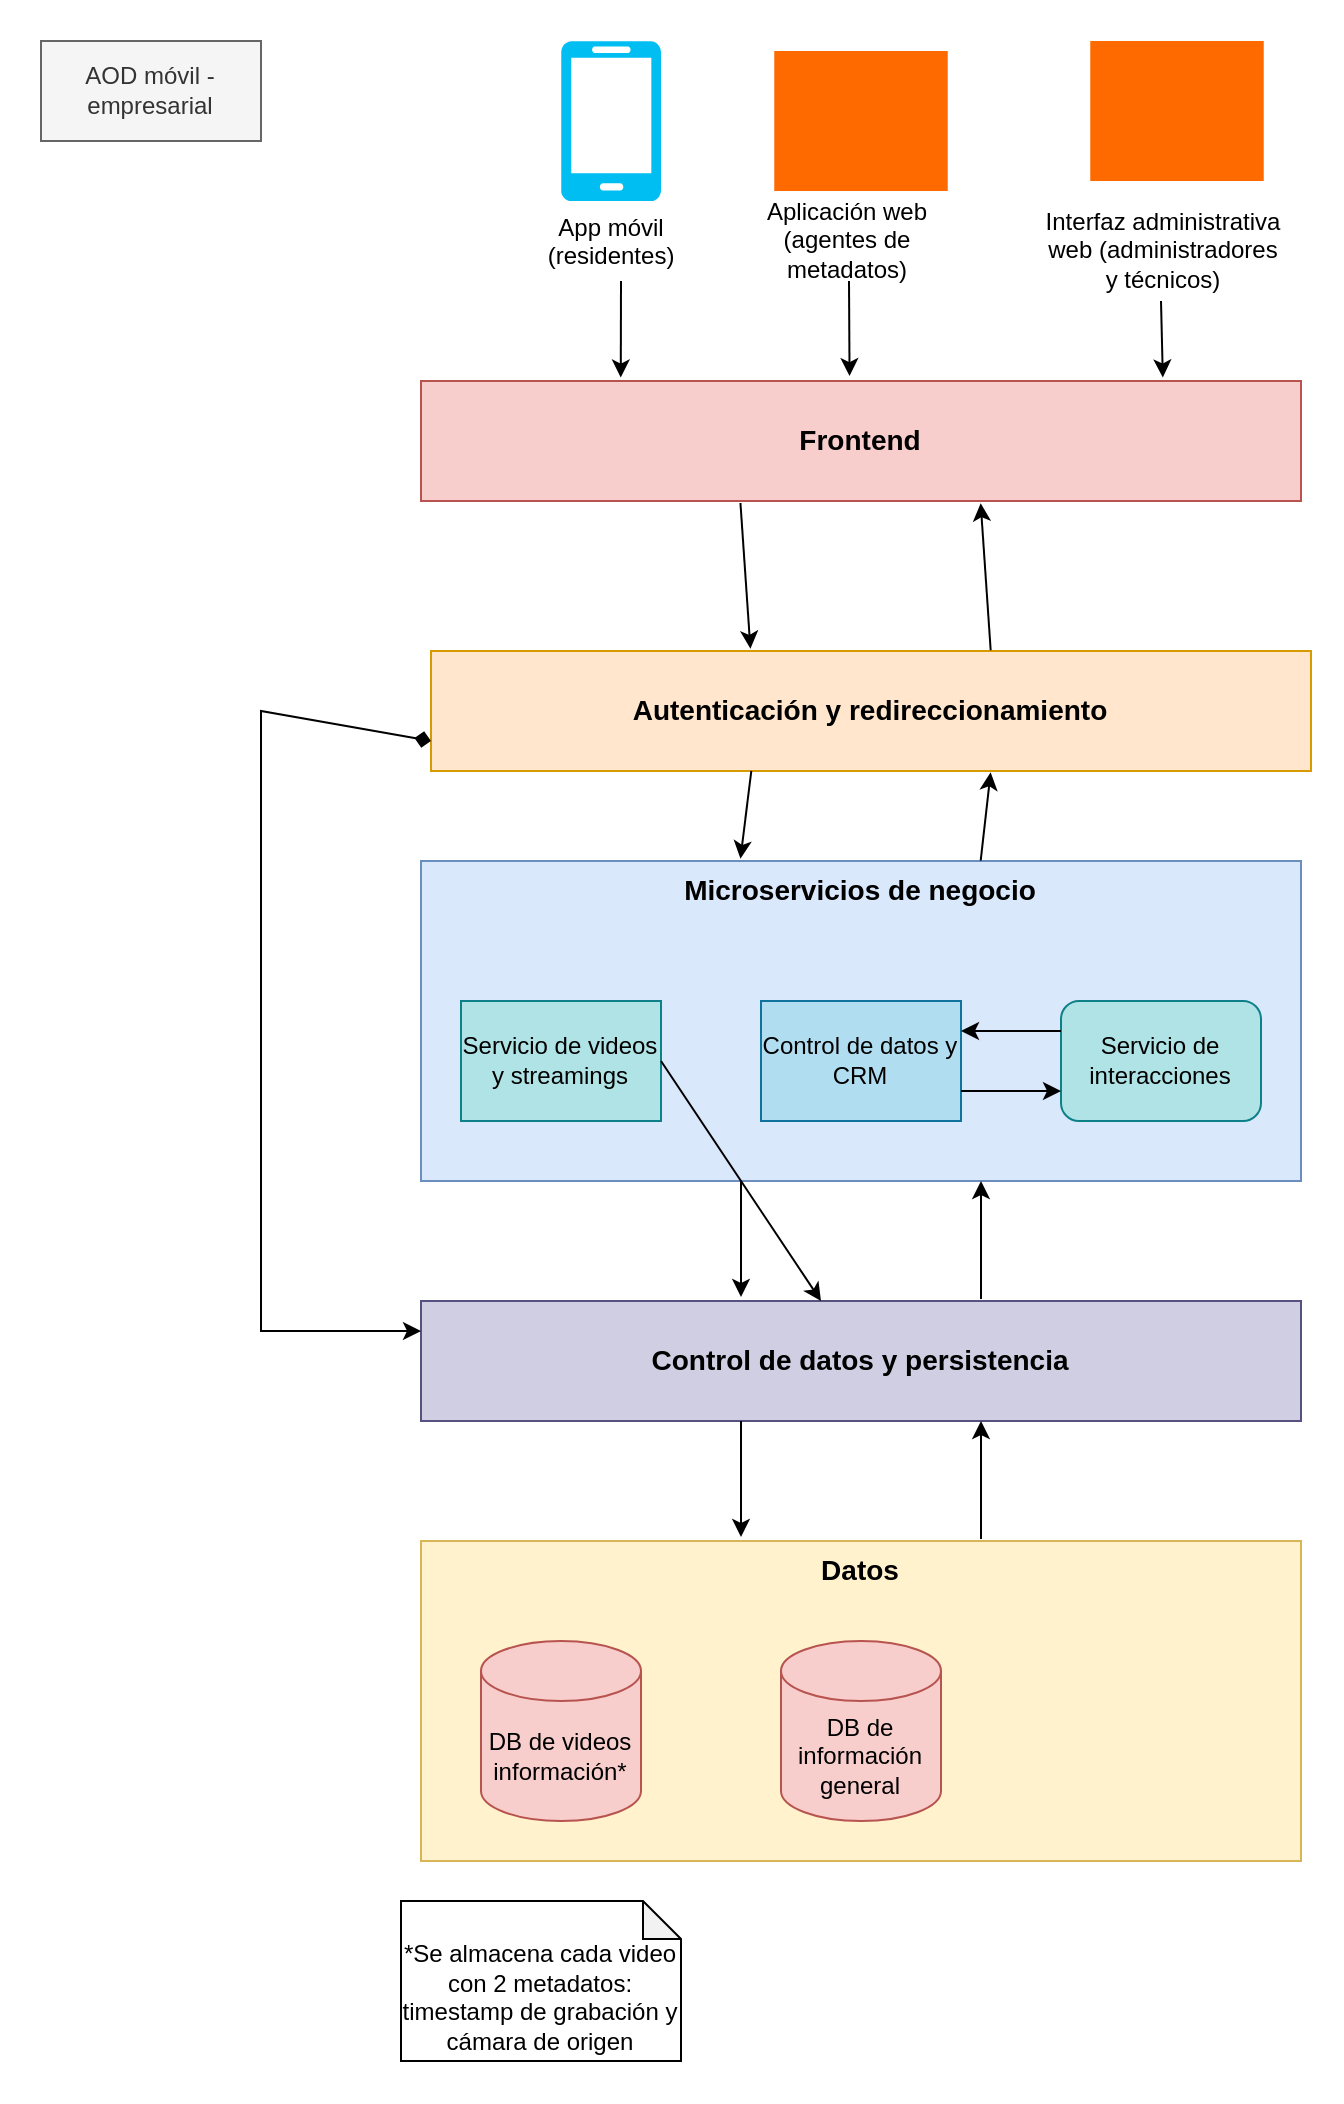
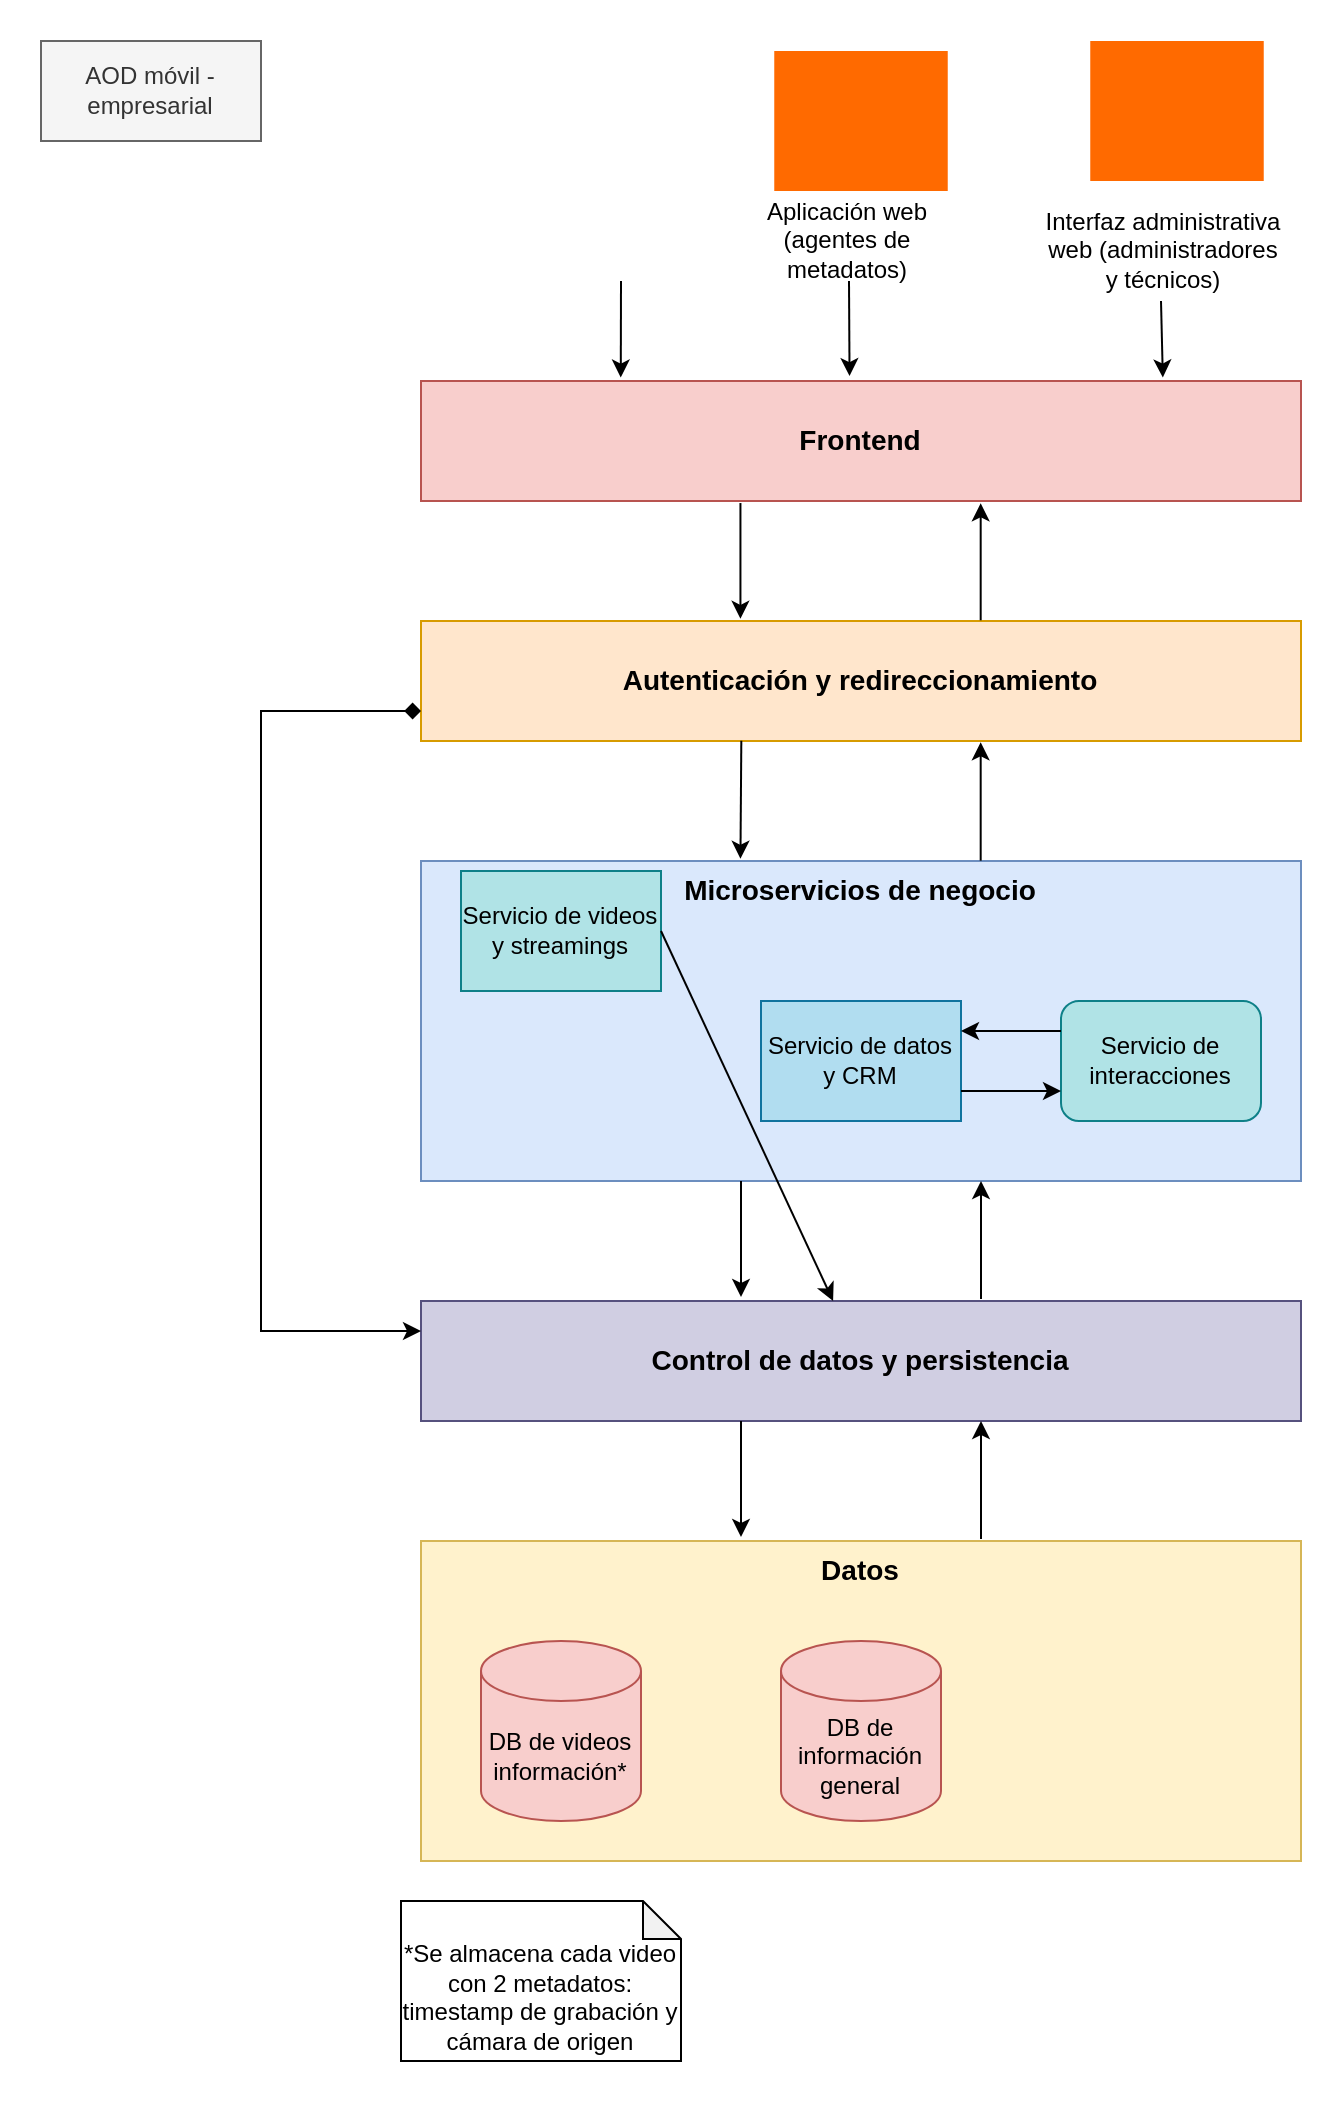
- <mxCell id="3" value="App móvil&lt;div&gt;(residentes)&lt;/div&gt;" style="verticalLabelPosition=bottom;html=1;verticalAlign=top;align=center;strokeColor=none;fillColor=#00BEF2;shape=mxgraph.azure.mobile;pointerEvents=1;" vertex="1" parent="1"><mxGeometry x="280" y="20" width="50" height="80" as="geometry" /></mxCell>
- <mxCell id="13" value="Autenticación y redireccionamiento" style="rounded=0;whiteSpace=wrap;html=1;fontStyle=1;fontSize=14;fillColor=#ffe6cc;strokeColor=#d79b00;" vertex="1" parent="1"><mxGeometry x="215" y="325" width="440" height="60" as="geometry" /></mxCell>
+ <mxCell id="13" value="Autenticación y redireccionamiento" style="rounded=0;whiteSpace=wrap;html=1;fontStyle=1;fontSize=14;fillColor=#ffe6cc;strokeColor=#d79b00;" vertex="1" parent="1"><mxGeometry x="210" y="310" width="440" height="60" as="geometry" /></mxCell>
- <mxCell id="15" value="Servicio de videos y streamings" style="rounded=0;whiteSpace=wrap;html=1;fillColor=#b0e3e6;strokeColor=#0e8088;" vertex="1" parent="1"><mxGeometry x="230" y="500" width="100" height="60" as="geometry" /></mxCell>
+ <mxCell id="15" value="Servicio de videos y streamings" style="rounded=0;whiteSpace=wrap;html=1;fillColor=#b0e3e6;strokeColor=#0e8088;" vertex="1" parent="1"><mxGeometry x="230" y="435" width="100" height="60" as="geometry" /></mxCell>
- <mxCell id="16" value="Control de datos y CRM" style="rounded=0;whiteSpace=wrap;html=1;fillColor=#b1ddf0;strokeColor=#10739e;" vertex="1" parent="1"><mxGeometry x="380" y="500" width="100" height="60" as="geometry" /></mxCell>
+ <mxCell id="16" value="Servicio de datos y CRM" style="rounded=0;whiteSpace=wrap;html=1;fillColor=#b1ddf0;strokeColor=#10739e;" vertex="1" parent="1"><mxGeometry x="380" y="500" width="100" height="60" as="geometry" /></mxCell>
